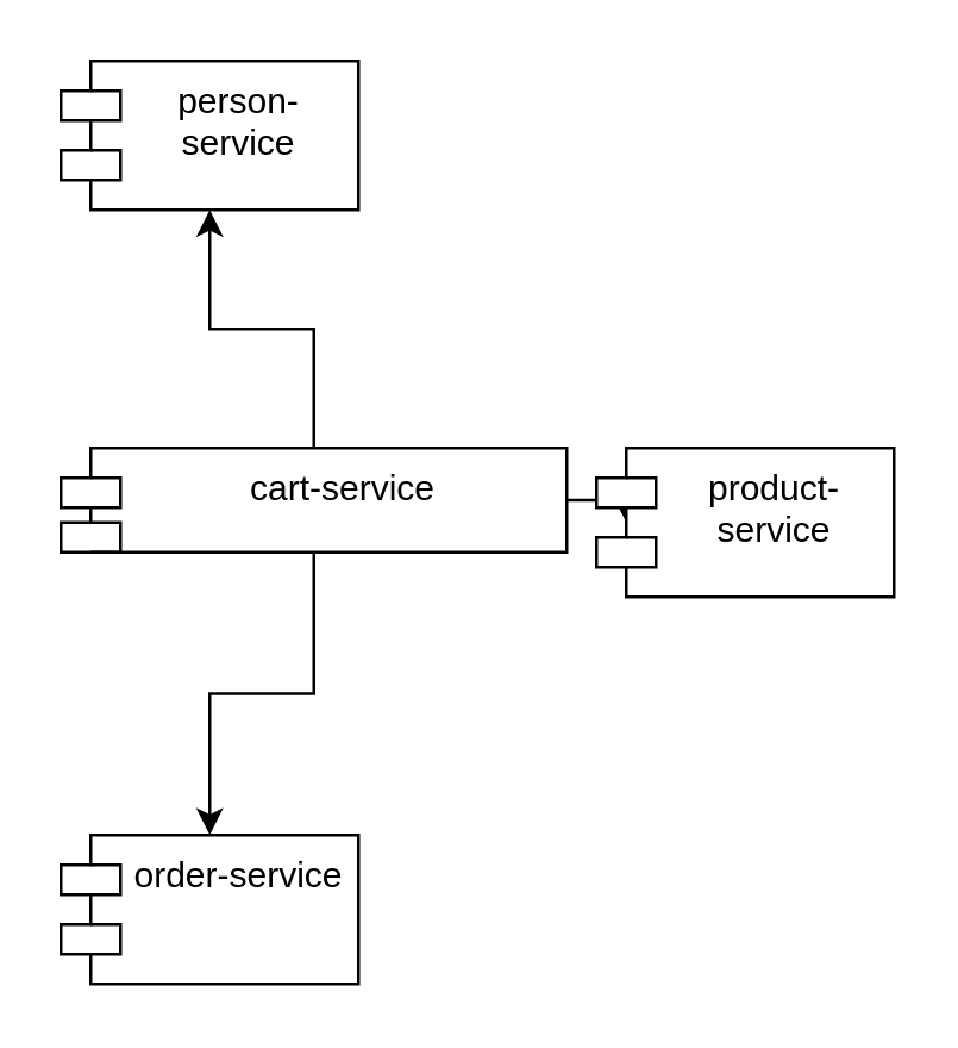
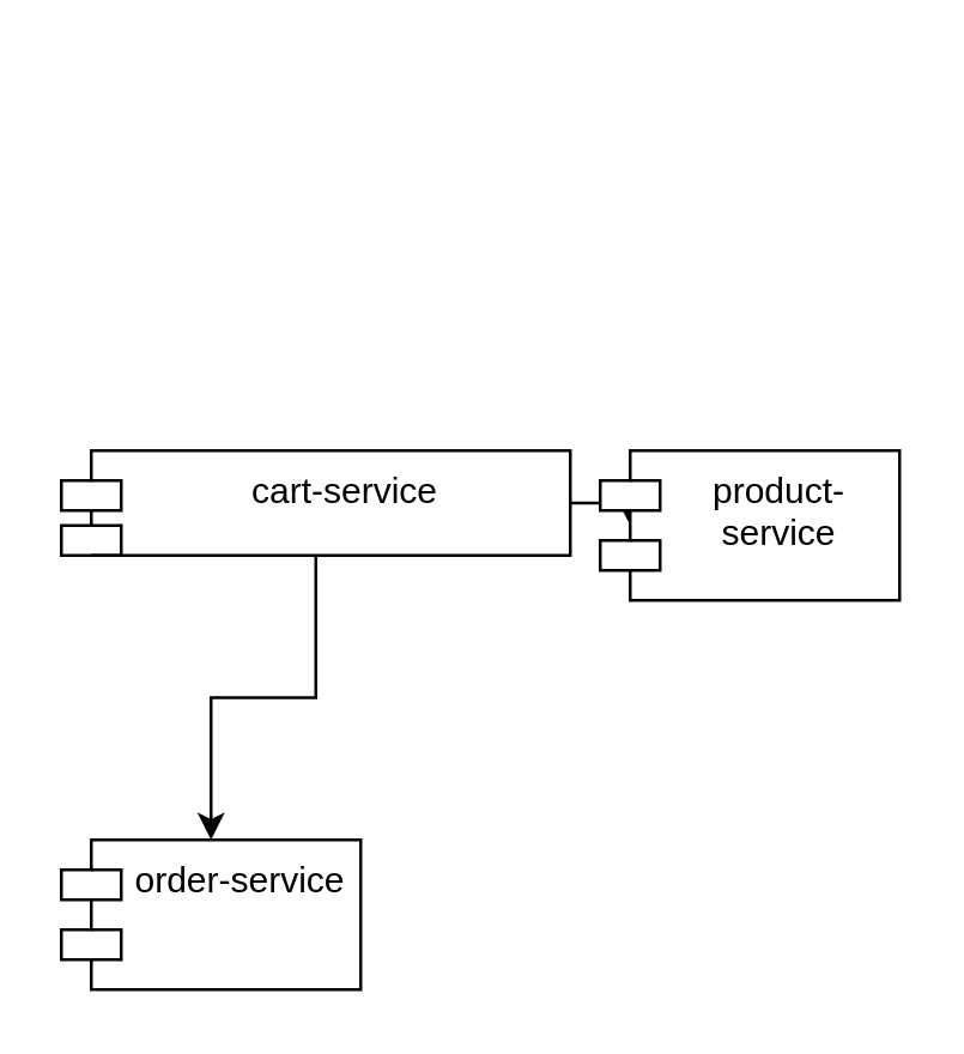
- <mxCell id="8" value="person-service" style="shape=module;align=left;spacingLeft=20;align=center;verticalAlign=top;whiteSpace=wrap;html=1;" vertex="1" parent="1"><mxGeometry x="20" y="20" width="100" height="50" as="geometry" /></mxCell>
- <mxCell id="4" value="" style="edgeStyle=orthogonalEdgeStyle;rounded=0;orthogonalLoop=1;jettySize=auto;html=1;" edge="1" parent="1" source="5" target="8"><mxGeometry relative="1" as="geometry" /></mxCell>
